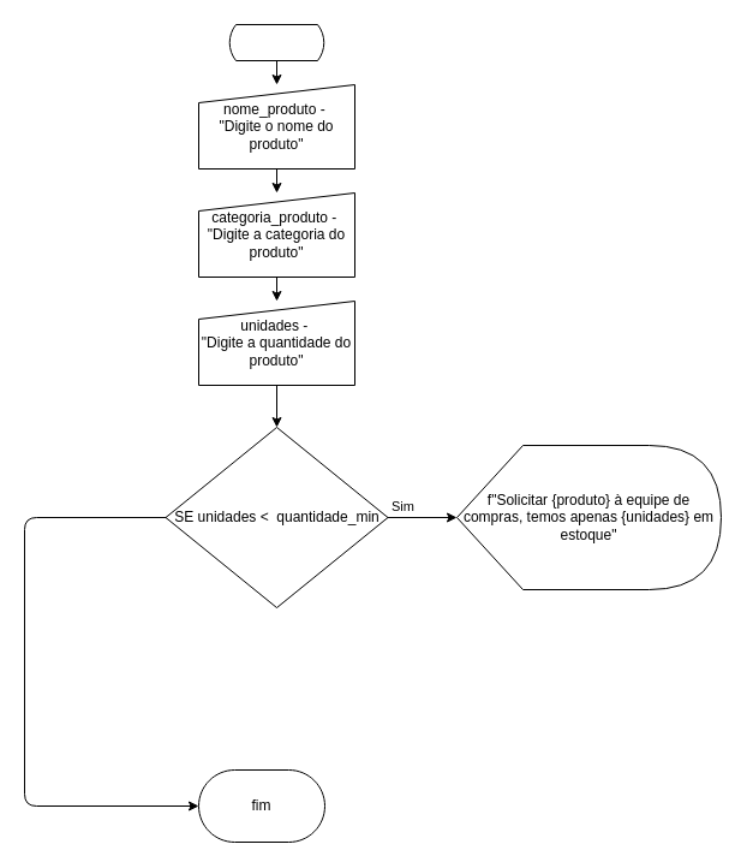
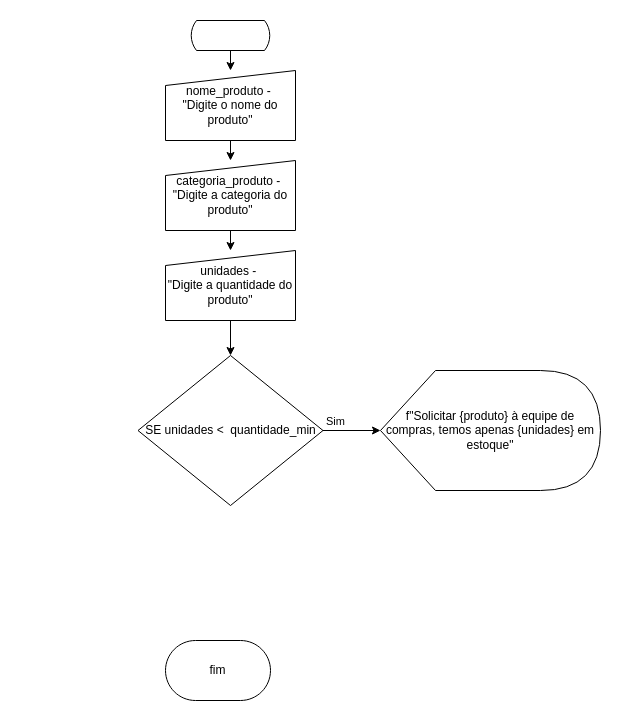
- <mxCell id="15" style="edgeStyle=none;html=1;exitX=0;exitY=0.5;exitDx=0;exitDy=0;entryX=0;entryY=0.5;entryDx=0;entryDy=0;entryPerimeter=0;" edge="1" parent="1" source="12" target="14"><mxGeometry relative="1" as="geometry"><Array as="points"><mxPoint x="20" y="430" /><mxPoint x="20" y="670" /></Array></mxGeometry></mxCell>
